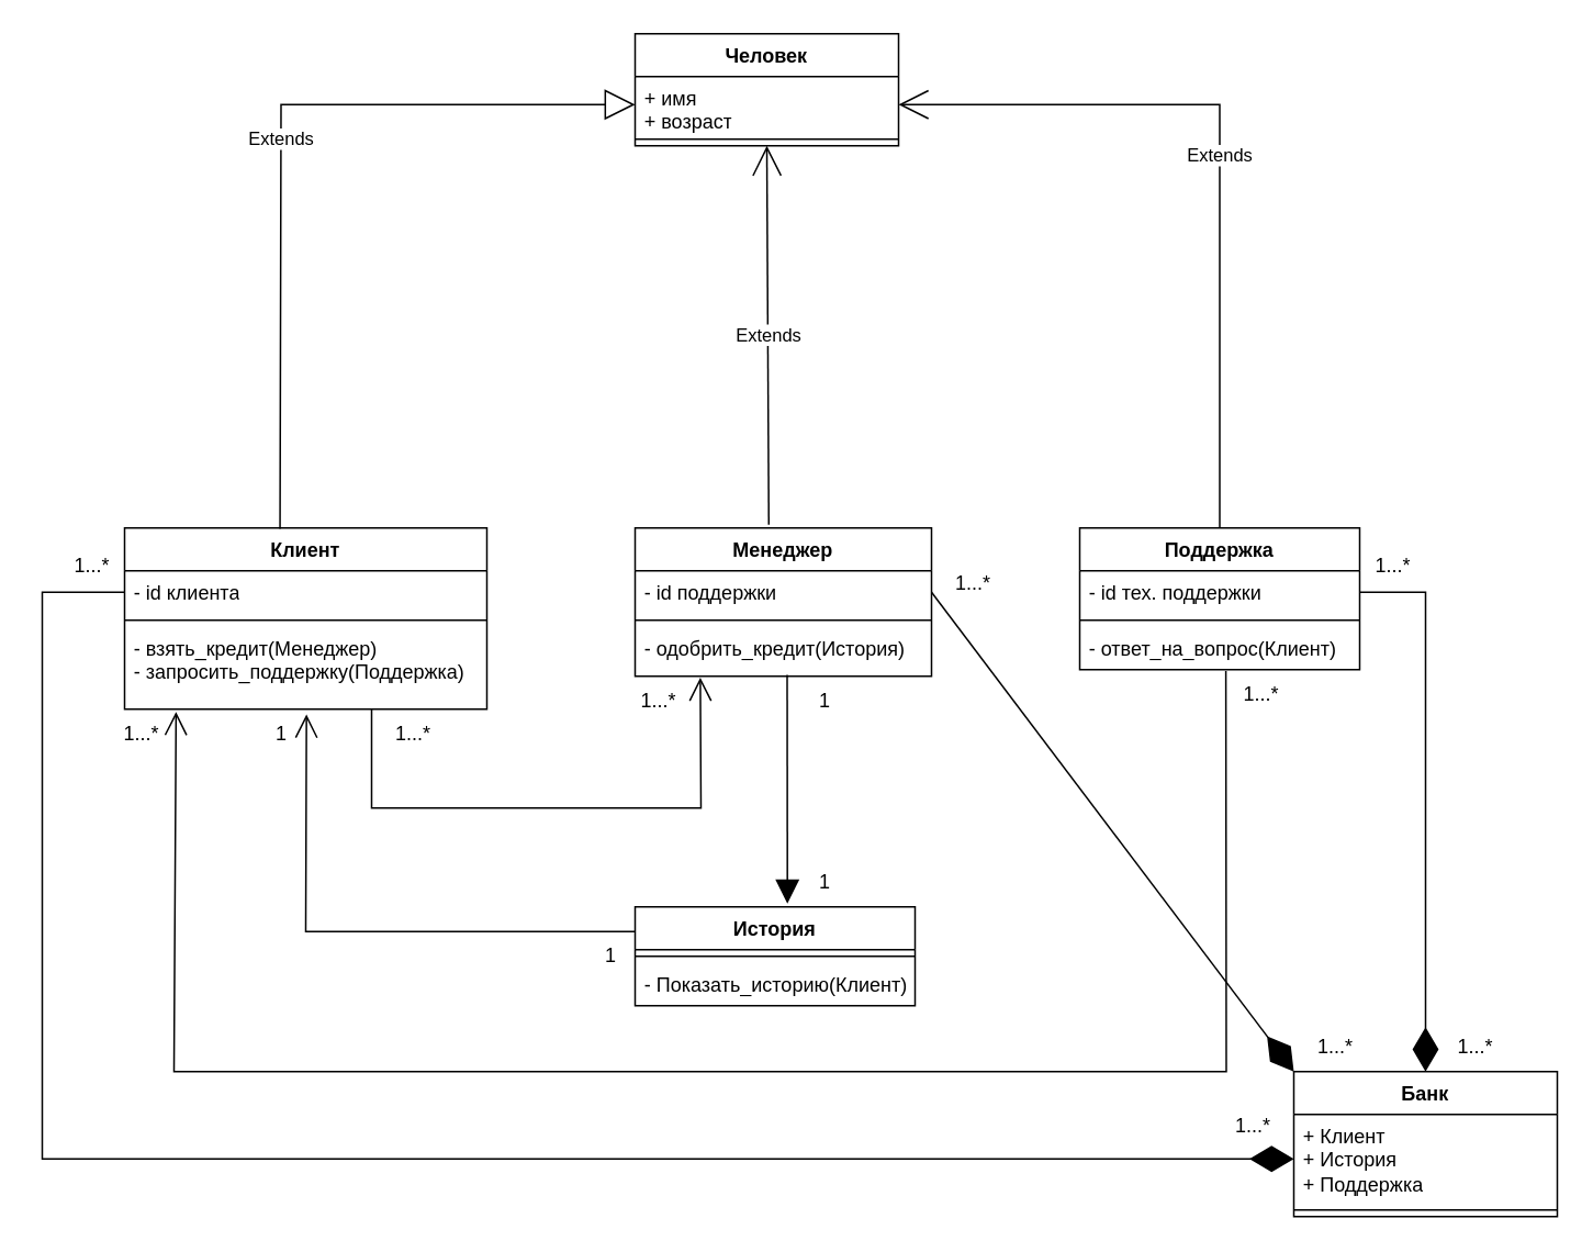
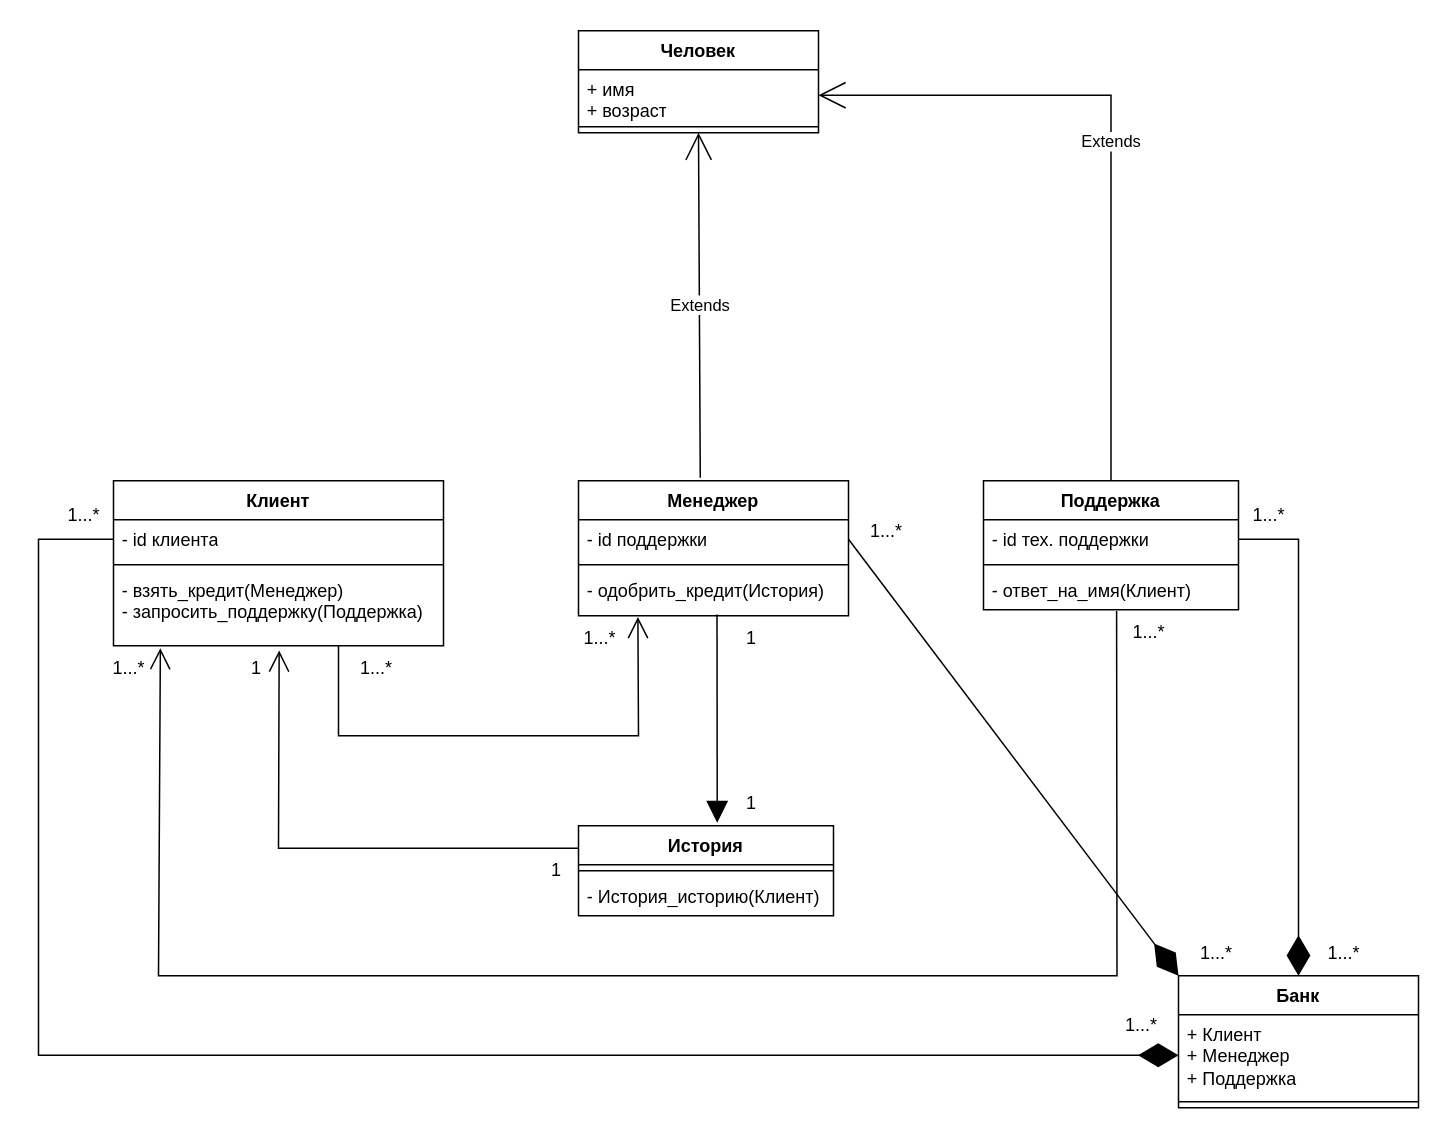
- <mxCell id="9" value="Extends" style="endArrow=block;endSize=16;endFill=0;html=1;rounded=0;entryX=0;entryY=0.5;entryDx=0;entryDy=0;exitX=0.429;exitY=0.004;exitDx=0;exitDy=0;exitPerimeter=0;" edge="1" parent="1" source="5" target="3"><mxGeometry width="160" relative="1" as="geometry"><mxPoint x="165" y="290" as="sourcePoint" /><mxPoint x="287.87" y="147" as="targetPoint" /><Array as="points"><mxPoint x="165" y="63" /></Array></mxGeometry></mxCell>
- <mxCell id="18" value="- ответ_на_вопрос(Клиент)" style="text;strokeColor=none;fillColor=none;align=left;verticalAlign=top;spacingLeft=4;spacingRight=4;overflow=hidden;rotatable=0;points=[[0,0.5],[1,0.5]];portConstraint=eastwest;whiteSpace=wrap;html=1;" vertex="1" parent="15"><mxGeometry y="60" width="170" height="26" as="geometry" /></mxCell>
+ <mxCell id="18" value="- ответ_на_имя(Клиент)" style="text;strokeColor=none;fillColor=none;align=left;verticalAlign=top;spacingLeft=4;spacingRight=4;overflow=hidden;rotatable=0;points=[[0,0.5],[1,0.5]];portConstraint=eastwest;whiteSpace=wrap;html=1;" vertex="1" parent="15"><mxGeometry y="60" width="170" height="26" as="geometry" /></mxCell>
- <mxCell id="21" value="- Показать_историю(Клиент)" style="text;strokeColor=none;fillColor=none;align=left;verticalAlign=top;spacingLeft=4;spacingRight=4;overflow=hidden;rotatable=0;points=[[0,0.5],[1,0.5]];portConstraint=eastwest;whiteSpace=wrap;html=1;" vertex="1" parent="19"><mxGeometry y="34" width="170" height="26" as="geometry" /></mxCell>
+ <mxCell id="21" value="- История_историю(Клиент)" style="text;strokeColor=none;fillColor=none;align=left;verticalAlign=top;spacingLeft=4;spacingRight=4;overflow=hidden;rotatable=0;points=[[0,0.5],[1,0.5]];portConstraint=eastwest;whiteSpace=wrap;html=1;" vertex="1" parent="19"><mxGeometry y="34" width="170" height="26" as="geometry" /></mxCell>
- <mxCell id="25" value="+ Клиент&lt;br&gt;+ История&lt;br&gt;+ Поддержка" style="text;strokeColor=none;fillColor=none;align=left;verticalAlign=top;spacingLeft=4;spacingRight=4;overflow=hidden;rotatable=0;points=[[0,0.5],[1,0.5]];portConstraint=eastwest;whiteSpace=wrap;html=1;" vertex="1" parent="24"><mxGeometry y="26" width="160" height="54" as="geometry" /></mxCell>
+ <mxCell id="25" value="+ Клиент&lt;br&gt;+ Менеджер&lt;br&gt;+ Поддержка" style="text;strokeColor=none;fillColor=none;align=left;verticalAlign=top;spacingLeft=4;spacingRight=4;overflow=hidden;rotatable=0;points=[[0,0.5],[1,0.5]];portConstraint=eastwest;whiteSpace=wrap;html=1;" vertex="1" parent="24"><mxGeometry y="26" width="160" height="54" as="geometry" /></mxCell>
